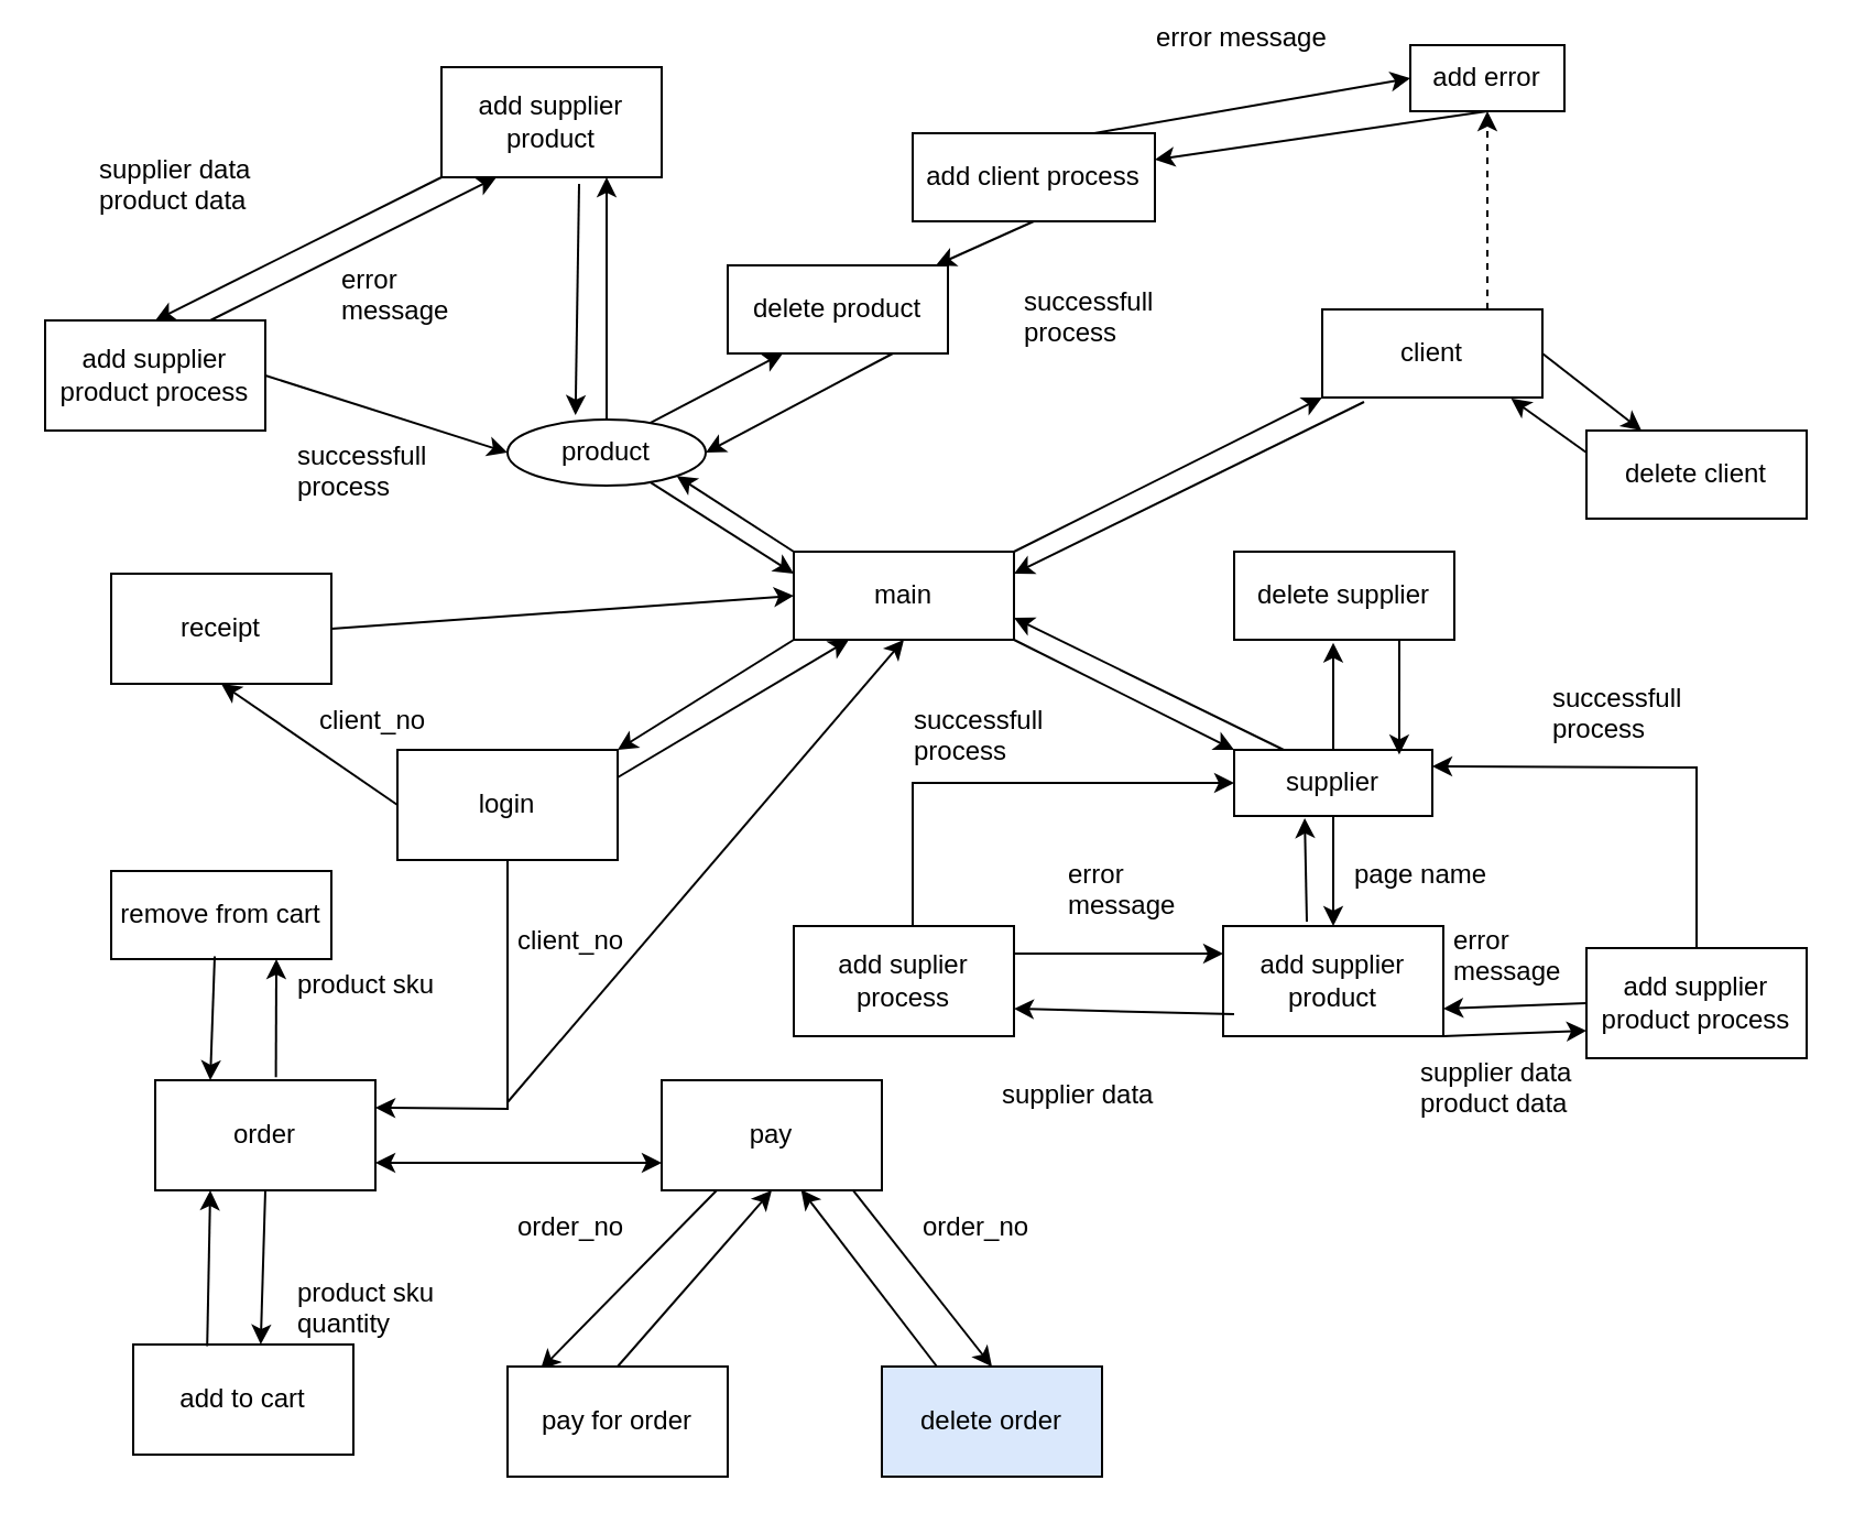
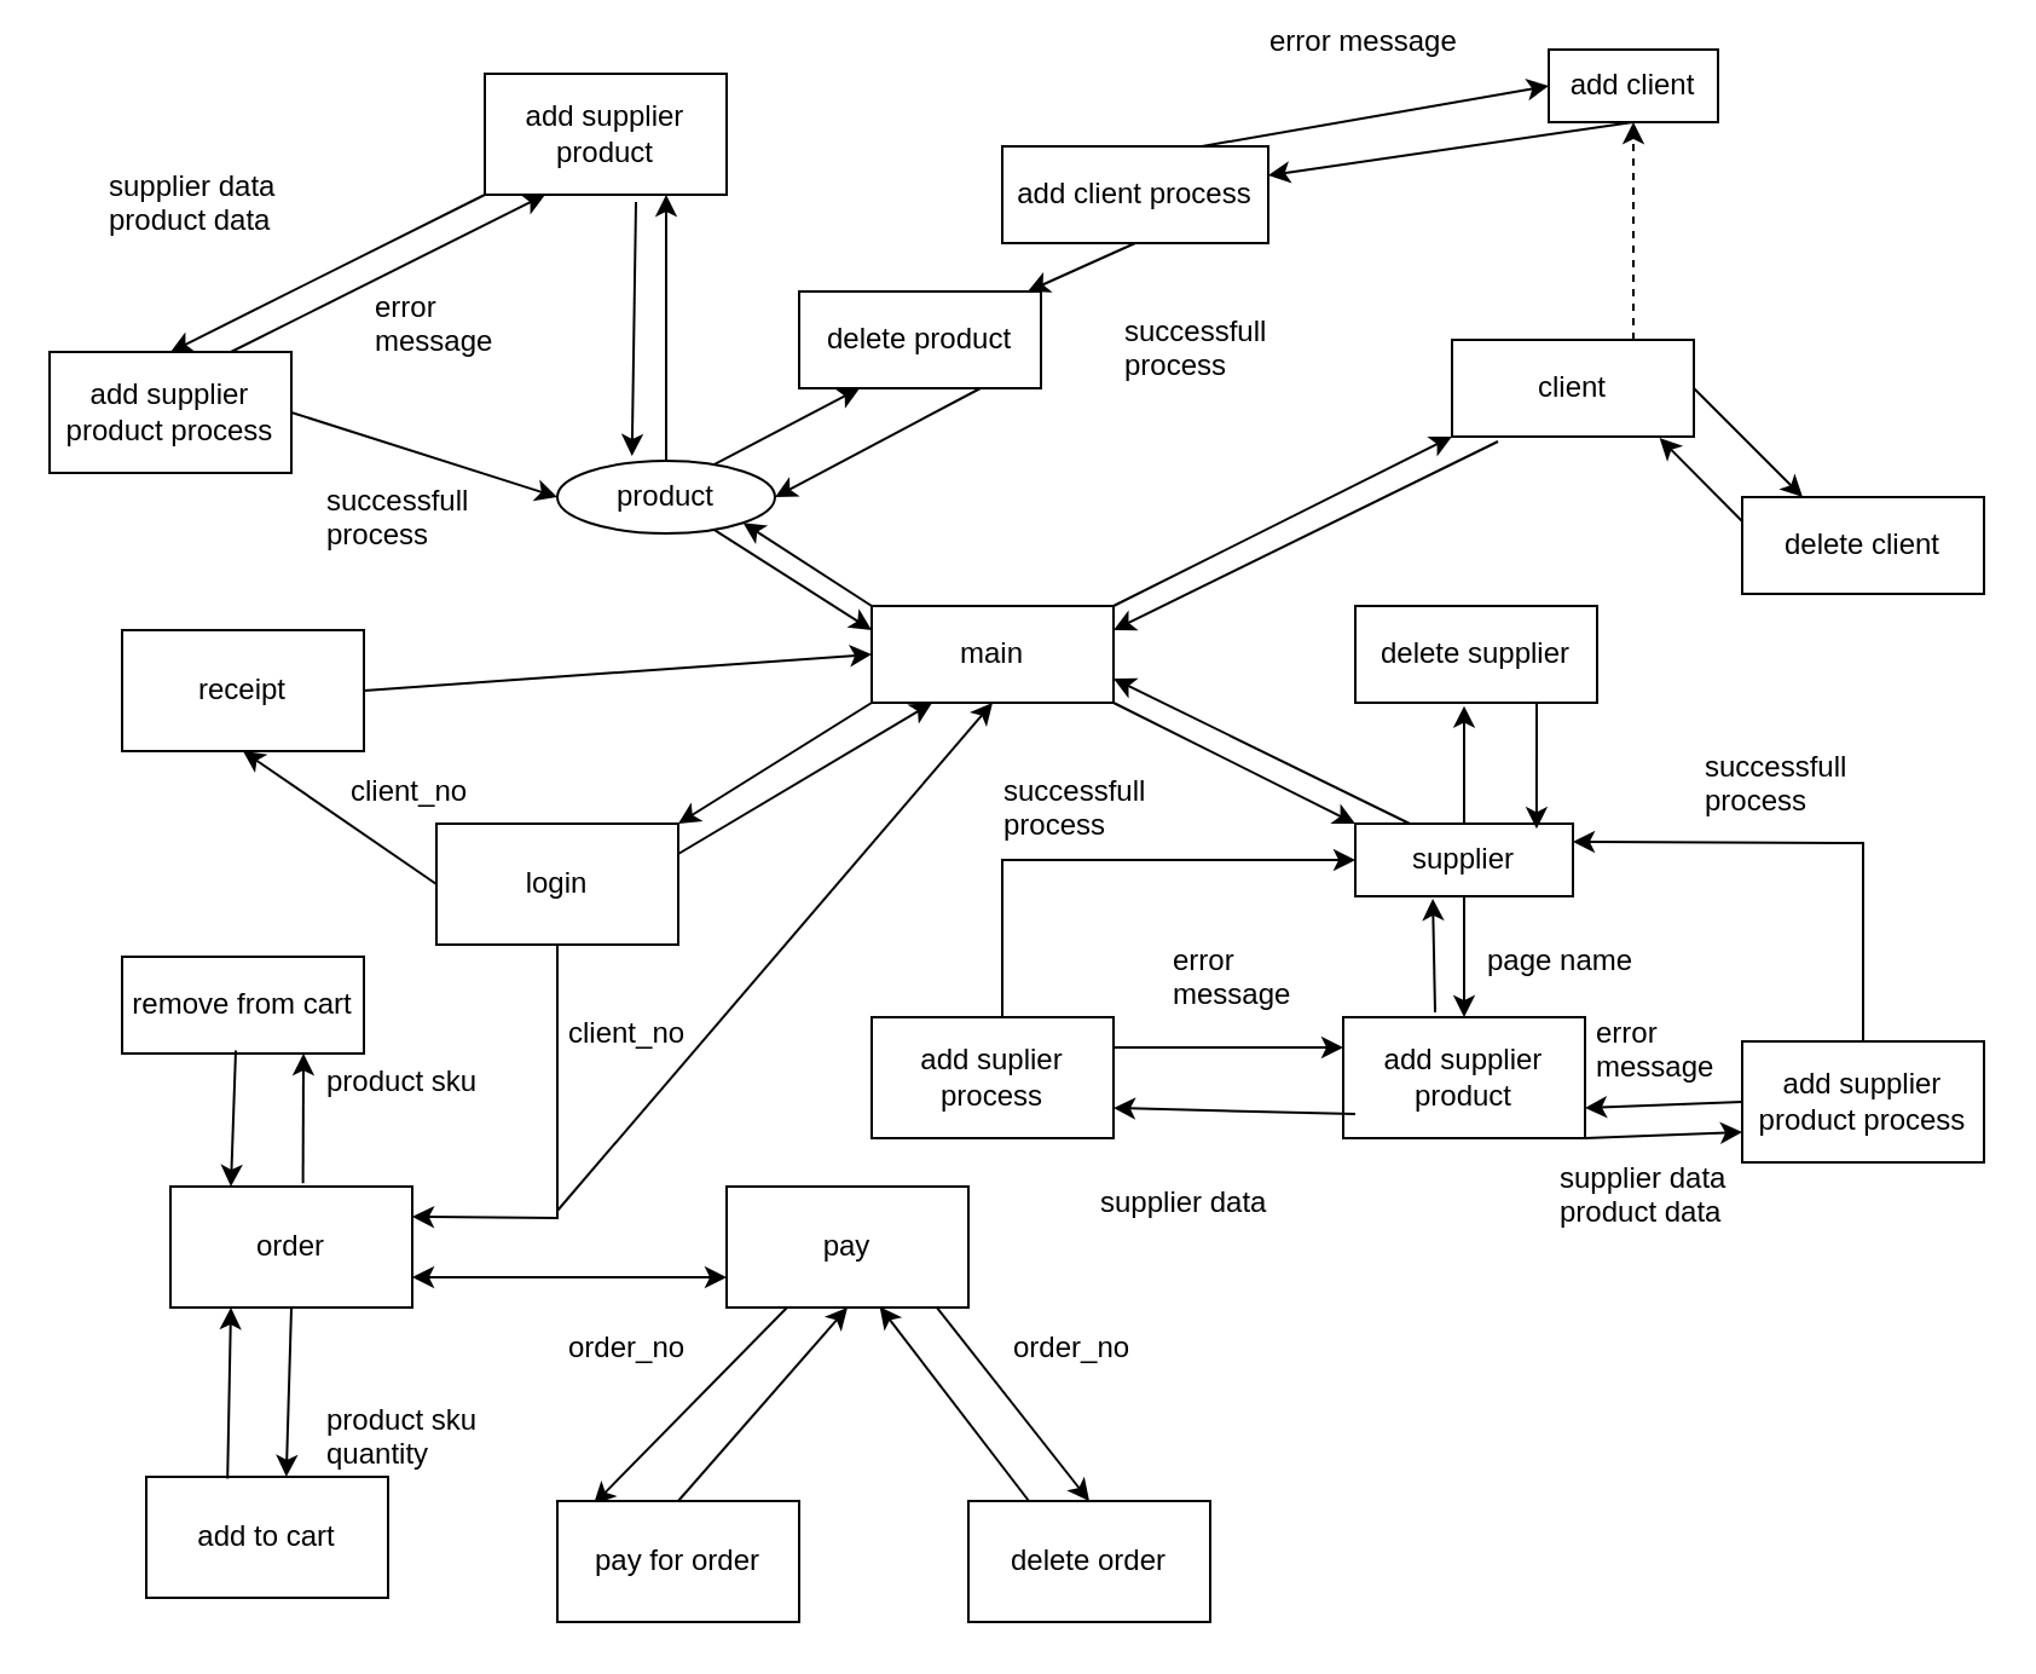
- <mxCell id="6" value="&lt;div&gt;add error&lt;/div&gt;" style="rounded=0;whiteSpace=wrap;html=1;" vertex="1" parent="1"><mxGeometry x="640" y="20" width="70" height="30" as="geometry" /></mxCell>
+ <mxCell id="6" value="&lt;div&gt;add client&lt;/div&gt;" style="rounded=0;whiteSpace=wrap;html=1;" vertex="1" parent="1"><mxGeometry x="640" y="20" width="70" height="30" as="geometry" /></mxCell>
- <mxCell id="48" value="delete client" style="rounded=0;whiteSpace=wrap;html=1;" vertex="1" parent="1"><mxGeometry x="720" y="195" width="100" height="40" as="geometry" /></mxCell>
+ <mxCell id="48" value="delete client" style="rounded=0;whiteSpace=wrap;html=1;" vertex="1" parent="1"><mxGeometry x="720" y="205" width="100" height="40" as="geometry" /></mxCell>
- <mxCell id="80" value="delete order" style="rounded=0;whiteSpace=wrap;html=1;fillColor=#dae8fc;" vertex="1" parent="1"><mxGeometry x="400" y="620" width="100" height="50" as="geometry" /></mxCell>
+ <mxCell id="80" value="delete order" style="rounded=0;whiteSpace=wrap;html=1;" vertex="1" parent="1"><mxGeometry x="400" y="620" width="100" height="50" as="geometry" /></mxCell>
